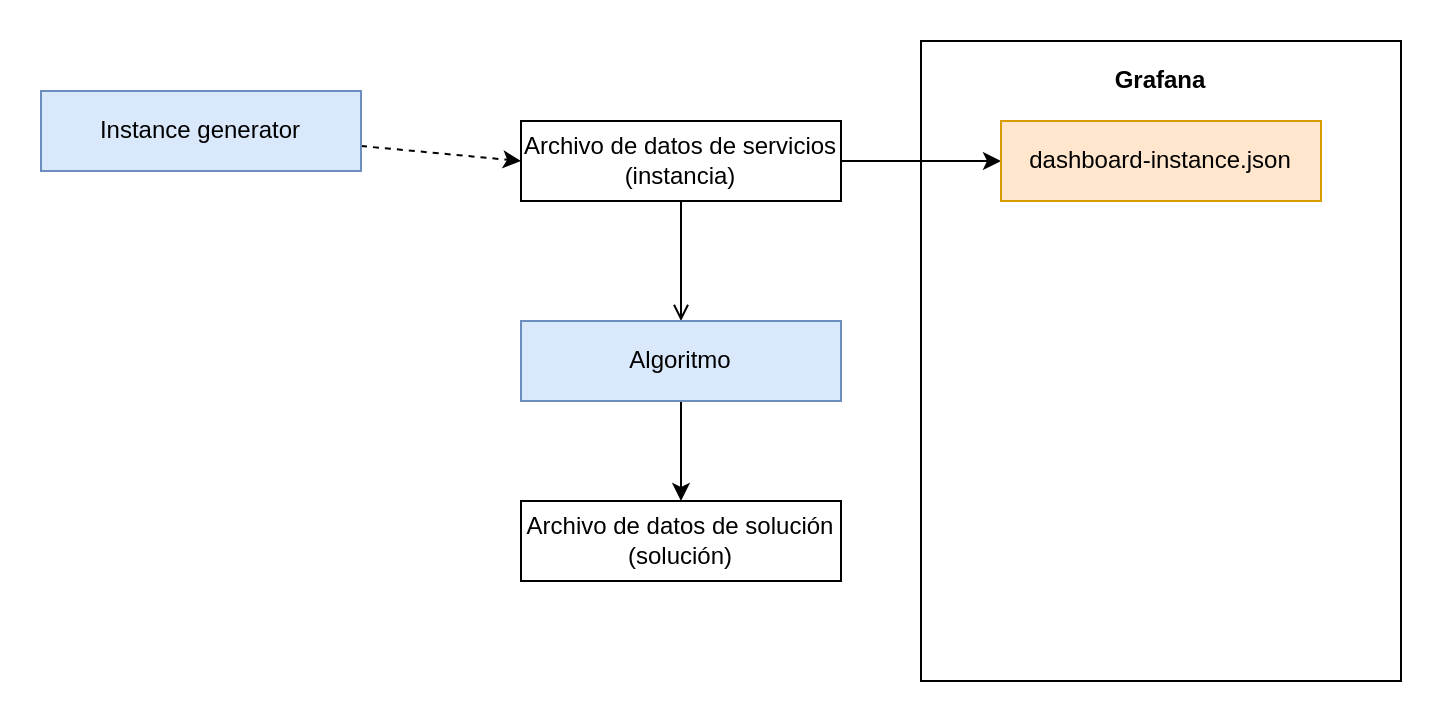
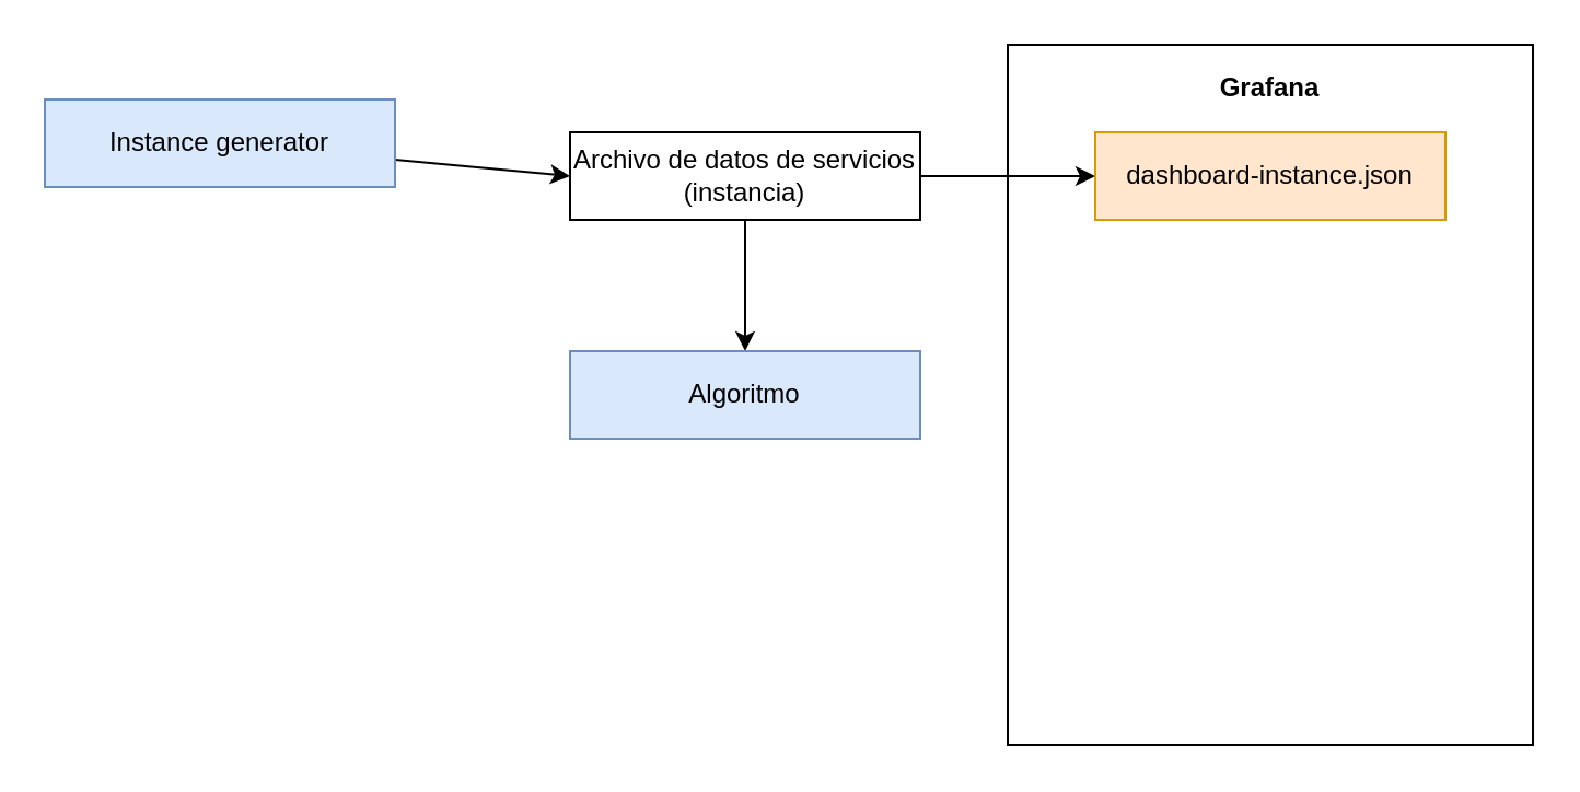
- <mxCell id="11" style="edgeStyle=none;html=1;entryX=0;entryY=0.5;entryDx=0;entryDy=0;dashed=1;" edge="1" parent="1" source="12" target="4"><mxGeometry relative="1" as="geometry" /></mxCell>
+ <mxCell id="11" style="edgeStyle=none;html=1;entryX=0;entryY=0.5;entryDx=0;entryDy=0;" edge="1" parent="1" source="12" target="4"><mxGeometry relative="1" as="geometry" /></mxCell>
- <mxCell id="3" style="edgeStyle=none;html=1;entryX=0.5;entryY=0;entryDx=0;entryDy=0;endArrow=open;" edge="1" parent="1" source="4" target="10"><mxGeometry relative="1" as="geometry" /></mxCell>
+ <mxCell id="3" style="edgeStyle=none;html=1;entryX=0.5;entryY=0;entryDx=0;entryDy=0;" edge="1" parent="1" source="4" target="10"><mxGeometry relative="1" as="geometry" /></mxCell>
- <mxCell id="8" style="edgeStyle=none;html=1;exitX=0.5;exitY=1;exitDx=0;exitDy=0;entryX=0.5;entryY=0;entryDx=0;entryDy=0;" edge="1" parent="1" source="10" target="6"><mxGeometry relative="1" as="geometry" /></mxCell>
- <mxCell id="6" value="Archivo de datos de solución (solución)" style="rounded=0;whiteSpace=wrap;html=1;" parent="1" vertex="1"><mxGeometry x="260" y="250" width="160" height="40" as="geometry" /></mxCell>
